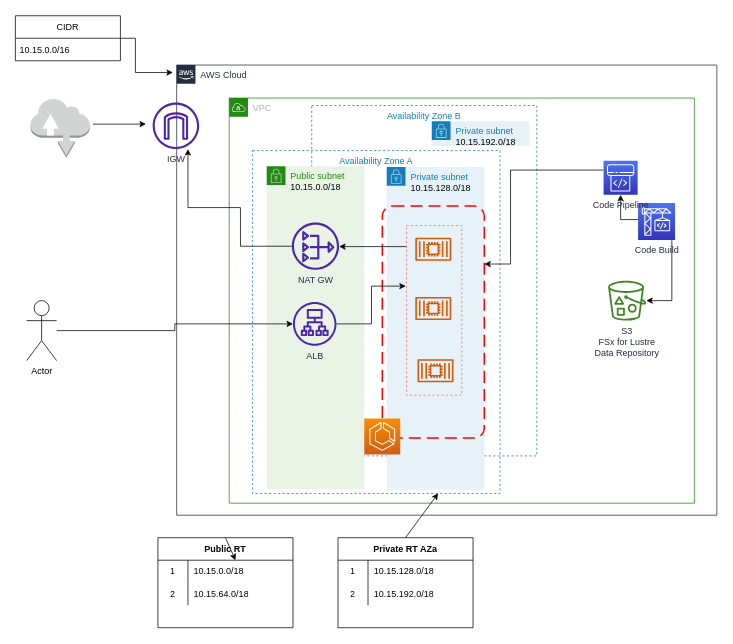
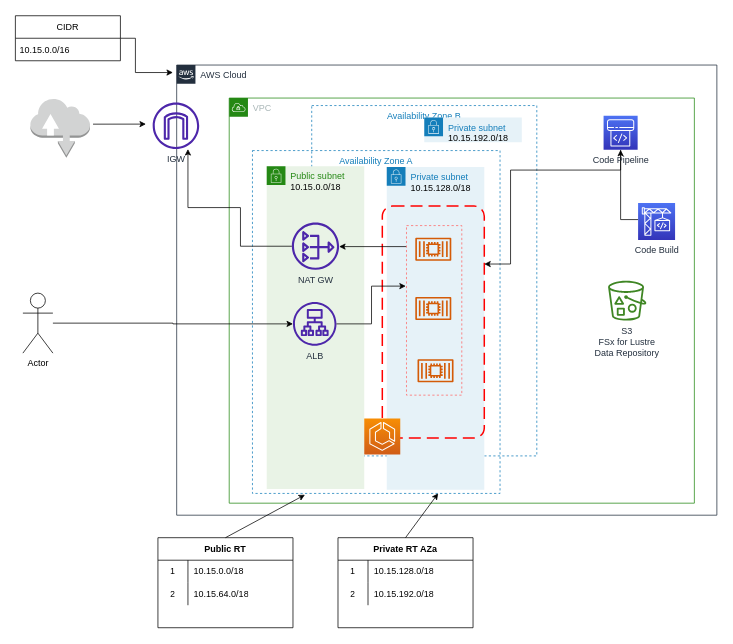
- <mxCell id="9" value="Private subnet&lt;br&gt;&lt;span style=&quot;color: rgb(0, 0, 0);&quot;&gt;10.15.192.0/18&lt;/span&gt;" style="points=[[0,0],[0.25,0],[0.5,0],[0.75,0],[1,0],[1,0.25],[1,0.5],[1,0.75],[1,1],[0.75,1],[0.5,1],[0.25,1],[0,1],[0,0.75],[0,0.5],[0,0.25]];outlineConnect=0;gradientColor=none;html=1;whiteSpace=wrap;fontSize=12;fontStyle=0;container=1;pointerEvents=0;collapsible=0;recursiveResize=0;shape=mxgraph.aws4.group;grIcon=mxgraph.aws4.group_security_group;grStroke=0;strokeColor=#147EBA;fillColor=#E6F2F8;verticalAlign=top;align=left;spacingLeft=30;fontColor=#147EBA;dashed=0;" vertex="1" parent="3"><mxGeometry x="270" y="31" width="130" height="33" as="geometry" /></mxCell>
+ <mxCell id="9" value="Private subnet&lt;br&gt;&lt;span style=&quot;color: rgb(0, 0, 0);&quot;&gt;10.15.192.0/18&lt;/span&gt;" style="points=[[0,0],[0.25,0],[0.5,0],[0.75,0],[1,0],[1,0.25],[1,0.5],[1,0.75],[1,1],[0.75,1],[0.5,1],[0.25,1],[0,1],[0,0.75],[0,0.5],[0,0.25]];outlineConnect=0;gradientColor=none;html=1;whiteSpace=wrap;fontSize=12;fontStyle=0;container=1;pointerEvents=0;collapsible=0;recursiveResize=0;shape=mxgraph.aws4.group;grIcon=mxgraph.aws4.group_security_group;grStroke=0;strokeColor=#147EBA;fillColor=#E6F2F8;verticalAlign=top;align=left;spacingLeft=30;fontColor=#147EBA;dashed=0;" vertex="1" parent="3"><mxGeometry x="260" y="26" width="130" height="33" as="geometry" /></mxCell>
- <mxCell id="24" value="Code Pipeline" style="sketch=0;points=[[0,0,0],[0.25,0,0],[0.5,0,0],[0.75,0,0],[1,0,0],[0,1,0],[0.25,1,0],[0.5,1,0],[0.75,1,0],[1,1,0],[0,0.25,0],[0,0.5,0],[0,0.75,0],[1,0.25,0],[1,0.5,0],[1,0.75,0]];outlineConnect=0;fontColor=#232F3E;gradientColor=#4D72F3;gradientDirection=north;fillColor=#3334B9;strokeColor=#ffffff;dashed=0;verticalLabelPosition=bottom;verticalAlign=top;align=center;html=1;fontSize=12;fontStyle=0;aspect=fixed;shape=mxgraph.aws4.resourceIcon;resIcon=mxgraph.aws4.codepipeline;" vertex="1" parent="1"><mxGeometry x="804" y="213.6" width="45.4" height="45.4" as="geometry" /></mxCell>
+ <mxCell id="24" value="Code Pipeline" style="sketch=0;points=[[0,0,0],[0.25,0,0],[0.5,0,0],[0.75,0,0],[1,0,0],[0,1,0],[0.25,1,0],[0.5,1,0],[0.75,1,0],[1,1,0],[0,0.25,0],[0,0.5,0],[0,0.75,0],[1,0.25,0],[1,0.5,0],[1,0.75,0]];outlineConnect=0;fontColor=#232F3E;gradientColor=#4D72F3;gradientDirection=north;fillColor=#3334B9;strokeColor=#ffffff;dashed=0;verticalLabelPosition=bottom;verticalAlign=top;align=center;html=1;fontSize=12;fontStyle=0;aspect=fixed;shape=mxgraph.aws4.resourceIcon;resIcon=mxgraph.aws4.codepipeline;" vertex="1" parent="1"><mxGeometry x="804" y="153.6" width="45.4" height="45.4" as="geometry" /></mxCell>
- <mxCell id="21" style="edgeStyle=orthogonalEdgeStyle;rounded=0;orthogonalLoop=1;jettySize=auto;html=1;" edge="1" parent="1" source="22" target="18"><mxGeometry relative="1" as="geometry"><Array as="points"><mxPoint x="895" y="400" /></Array></mxGeometry></mxCell>
- <mxCell id="49" value="Actor" style="shape=umlActor;verticalLabelPosition=bottom;verticalAlign=top;html=1;outlineConnect=0;" vertex="1" parent="1"><mxGeometry x="35" y="400" width="40" height="80" as="geometry" /></mxCell>
+ <mxCell id="49" value="Actor" style="shape=umlActor;verticalLabelPosition=bottom;verticalAlign=top;html=1;outlineConnect=0;" vertex="1" parent="1"><mxGeometry x="30" y="390" width="40" height="80" as="geometry" /></mxCell>
- <mxCell id="42" value="" style="endArrow=classic;html=1;rounded=0;exitX=0.5;exitY=0;exitDx=0;exitDy=0;" edge="1" parent="1" source="25" target="28"><mxGeometry width="50" height="50" relative="1" as="geometry"><mxPoint x="630" y="726" as="sourcePoint" /><mxPoint x="680" y="676" as="targetPoint" /></mxGeometry></mxCell>
+ <mxCell id="42" value="" style="endArrow=classic;html=1;rounded=0;entryX=0.212;entryY=1.004;entryDx=0;entryDy=0;entryPerimeter=0;exitX=0.5;exitY=0;exitDx=0;exitDy=0;" edge="1" parent="1" source="25" target="4"><mxGeometry width="50" height="50" relative="1" as="geometry"><mxPoint x="630" y="726" as="sourcePoint" /><mxPoint x="680" y="676" as="targetPoint" /></mxGeometry></mxCell>
